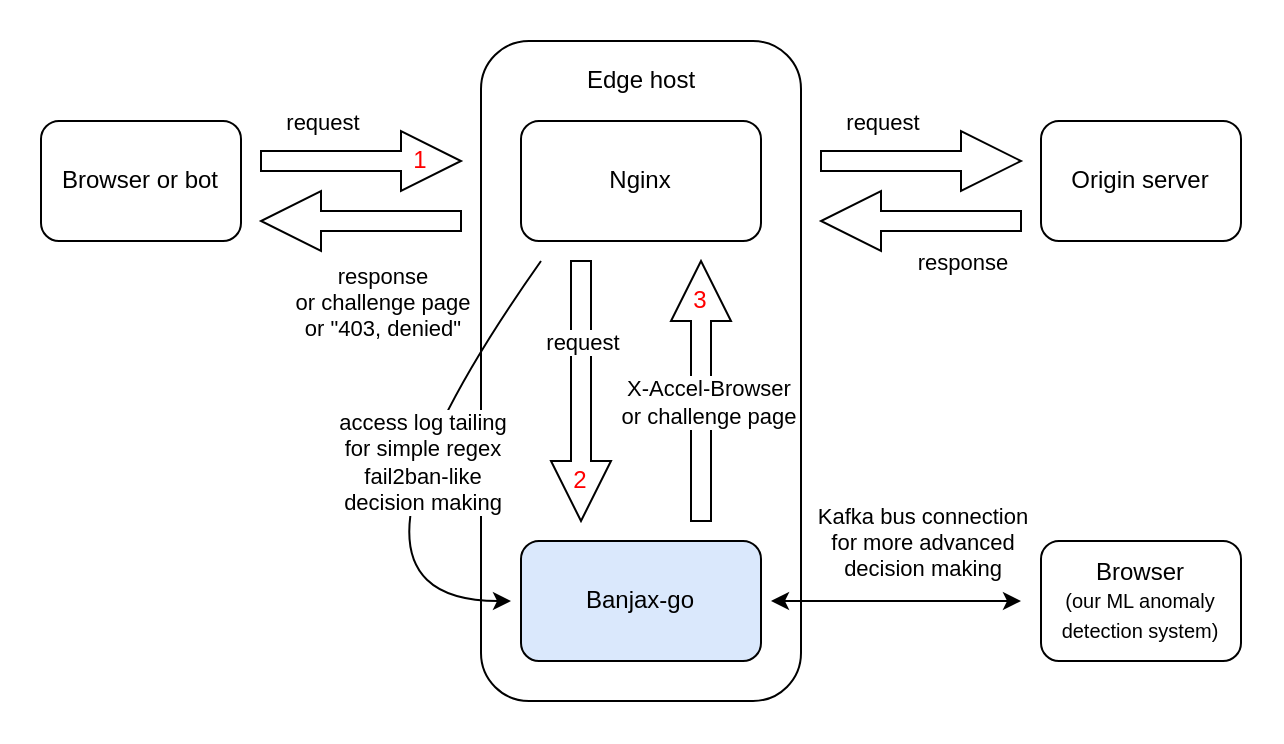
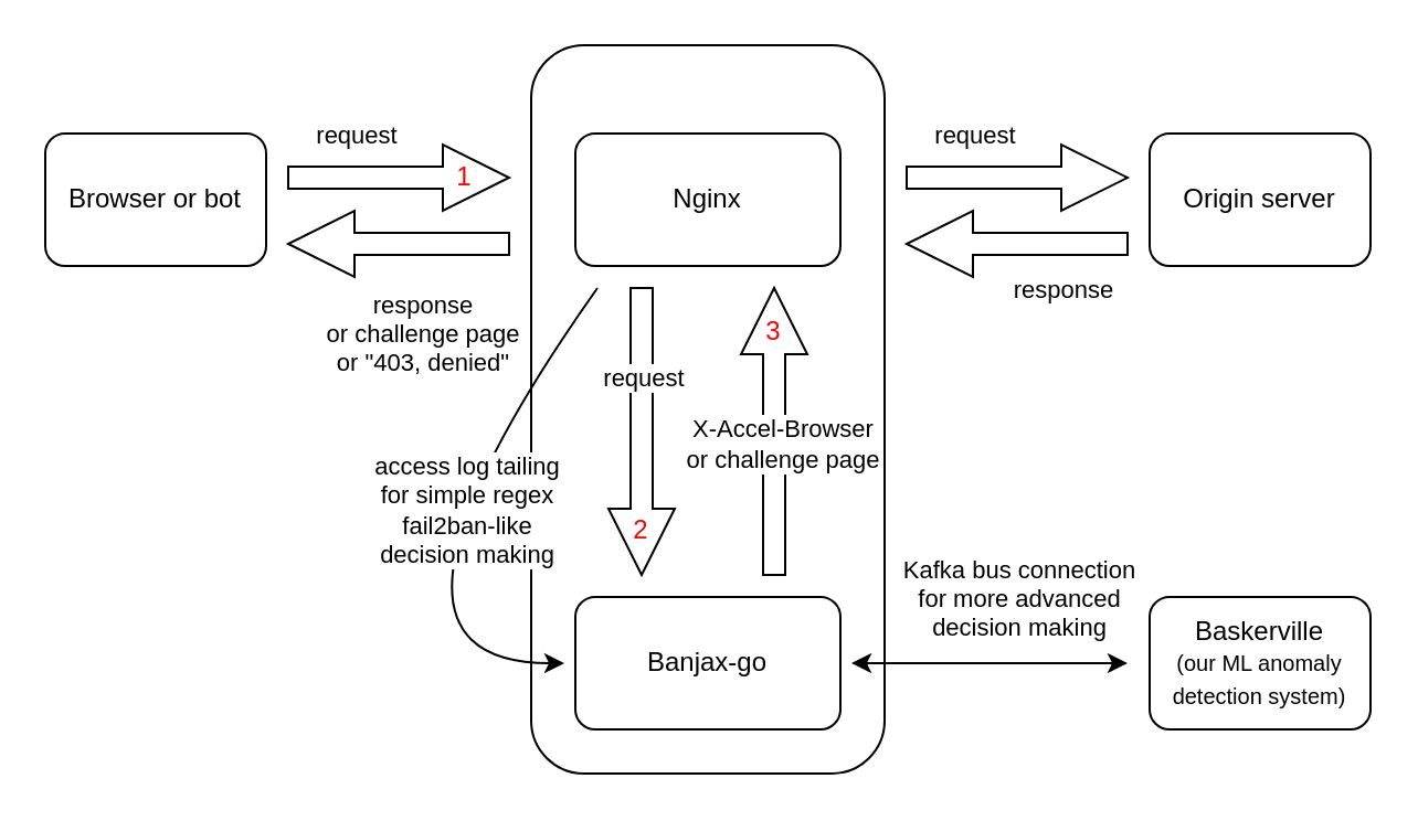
- <mxCell id="18" value="&lt;div style=&quot;font-size: 12px&quot;&gt;&lt;font style=&quot;font-size: 12px&quot;&gt;Edge host&lt;br&gt;&lt;/font&gt;&lt;/div&gt;" style="text;strokeColor=none;fillColor=none;html=1;fontSize=24;fontStyle=0;verticalAlign=middle;align=center;" parent="1" vertex="1"><mxGeometry x="270" y="20" width="100" height="40" as="geometry" /></mxCell>
- <mxCell id="8" value="Banjax-go" style="rounded=1;whiteSpace=wrap;html=1;fillColor=#dae8fc;" parent="1" vertex="1"><mxGeometry x="260" y="270" width="120" height="60" as="geometry" /></mxCell>
+ <mxCell id="8" value="Banjax-go" style="rounded=1;whiteSpace=wrap;html=1;" parent="1" vertex="1"><mxGeometry x="260" y="270" width="120" height="60" as="geometry" /></mxCell>
- <mxCell id="28" value="Browser&lt;br&gt;&lt;font style=&quot;font-size: 10px&quot;&gt;(our ML anomaly detection system)&lt;/font&gt;" style="text;html=1;strokeColor=none;fillColor=none;align=center;verticalAlign=middle;whiteSpace=wrap;rounded=0;" vertex="1" parent="1"><mxGeometry x="520" y="290" width="100" height="20" as="geometry" /></mxCell>
+ <mxCell id="28" value="Baskerville&lt;br&gt;&lt;font style=&quot;font-size: 10px&quot;&gt;(our ML anomaly detection system)&lt;/font&gt;" style="text;html=1;strokeColor=none;fillColor=none;align=center;verticalAlign=middle;whiteSpace=wrap;rounded=0;" vertex="1" parent="1"><mxGeometry x="520" y="290" width="100" height="20" as="geometry" /></mxCell>
